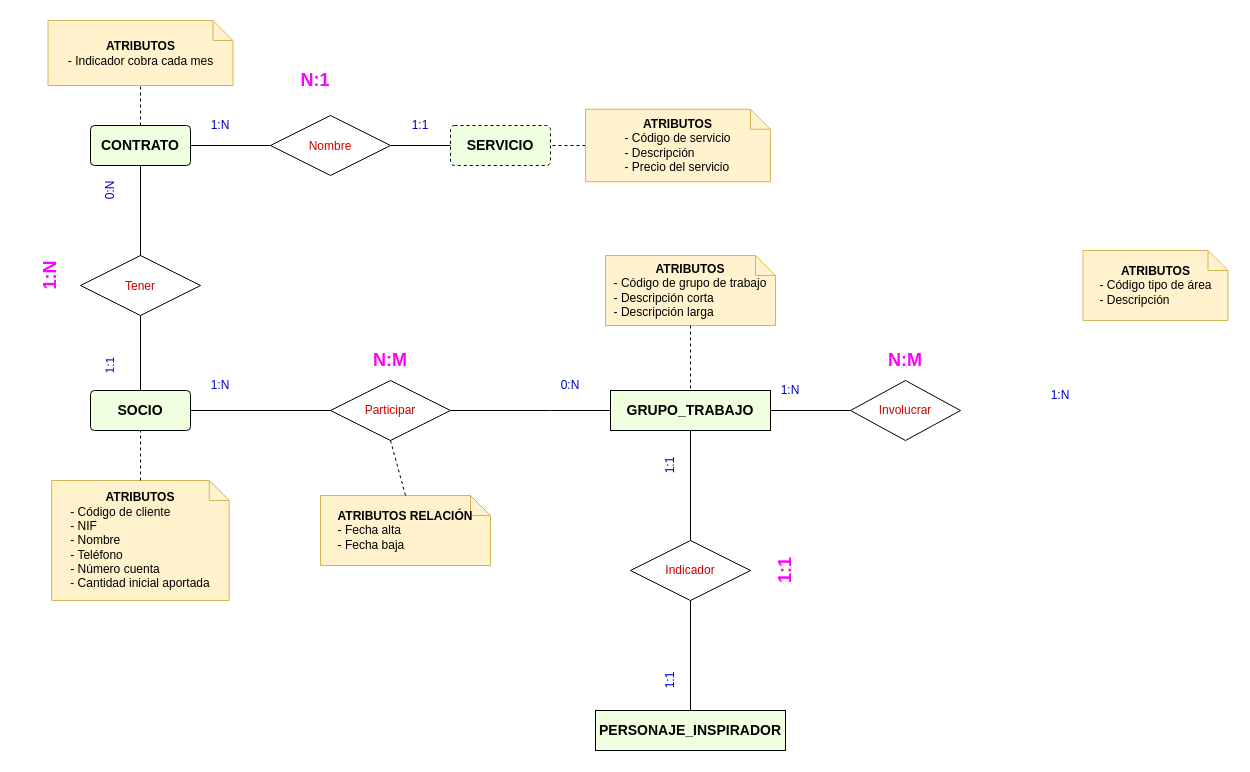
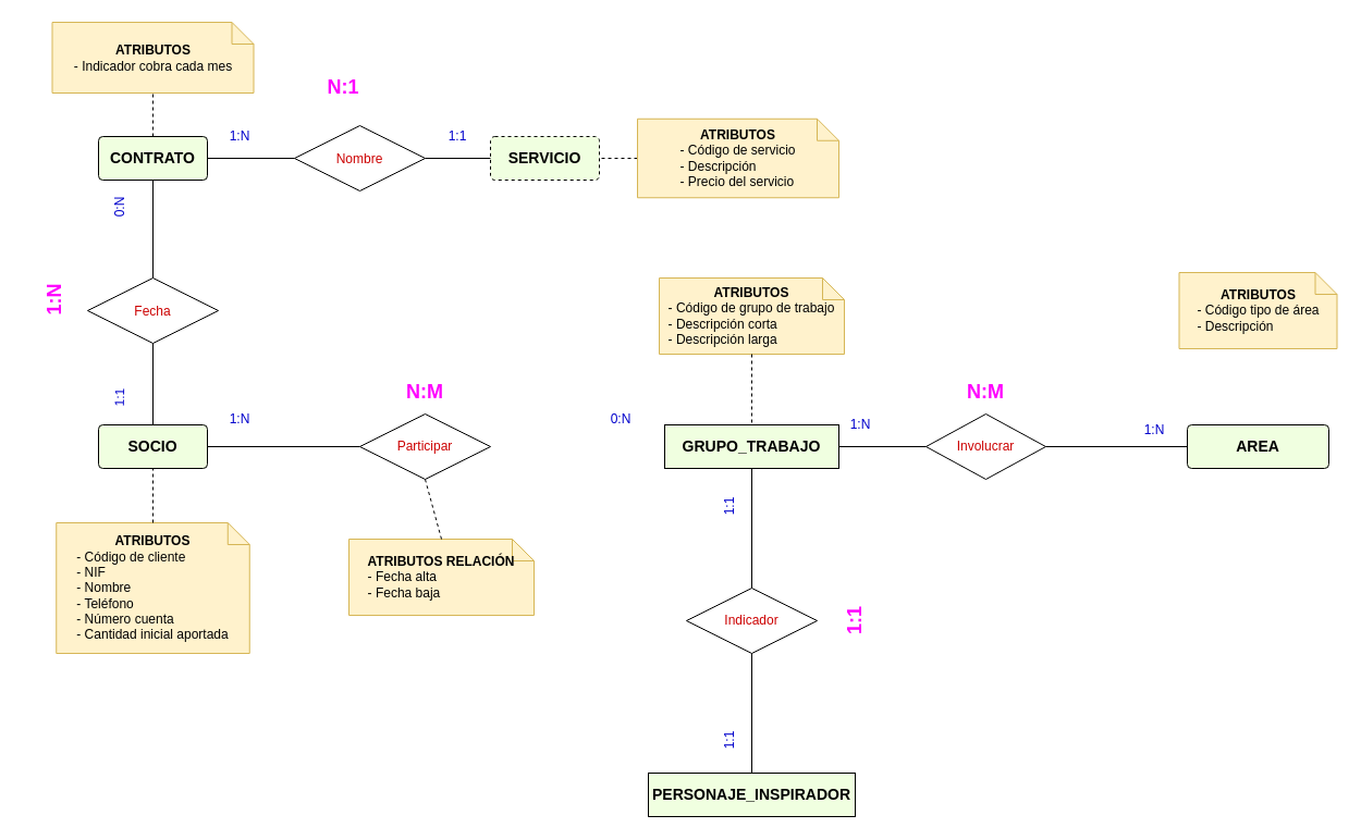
- <mxCell id="7" value="&lt;font style=&quot;font-size: 12px&quot; color=&quot;#cc0000&quot;&gt;Tener&lt;/font&gt;" style="shape=rhombus;perimeter=rhombusPerimeter;whiteSpace=wrap;html=1;align=center;fontSize=14;" parent="1" vertex="1"><mxGeometry x="80" y="255" width="120" height="60" as="geometry" /></mxCell>
+ <mxCell id="7" value="&lt;font style=&quot;font-size: 12px&quot; color=&quot;#cc0000&quot;&gt;Fecha&lt;/font&gt;" style="shape=rhombus;perimeter=rhombusPerimeter;whiteSpace=wrap;html=1;align=center;fontSize=14;" parent="1" vertex="1"><mxGeometry x="80" y="255" width="120" height="60" as="geometry" /></mxCell>
- <mxCell id="10" value="" style="endArrow=none;html=1;rounded=0;fontSize=12;fontColor=#CC0000;entryX=0;entryY=0.5;entryDx=0;entryDy=0;exitX=1;exitY=0.5;exitDx=0;exitDy=0;" parent="1" source="6" target="2" edge="1"><mxGeometry width="50" height="50" relative="1" as="geometry"><mxPoint x="470" y="500" as="sourcePoint" /><mxPoint x="520" y="450" as="targetPoint" /><Array as="points"><mxPoint x="550" y="410" /></Array></mxGeometry></mxCell>
+ <mxCell id="13" value="" style="endArrow=none;html=1;rounded=0;fontSize=12;fontColor=#CC0000;exitX=1;exitY=0.5;exitDx=0;exitDy=0;entryX=0;entryY=0.5;entryDx=0;entryDy=0;" parent="1" source="8" target="5" edge="1"><mxGeometry width="50" height="50" relative="1" as="geometry"><mxPoint x="1519" y="340" as="sourcePoint" /><mxPoint x="1569" y="290" as="targetPoint" /></mxGeometry></mxCell>
+ <mxCell id="5" value="&lt;b&gt;&lt;font style=&quot;font-size: 14px&quot;&gt;AREA&lt;/font&gt;&lt;/b&gt;" style="rounded=1;arcSize=10;whiteSpace=wrap;html=1;align=center;fillColor=#F0FFE0;" parent="1" vertex="1"><mxGeometry x="1090" y="390" width="130" height="40" as="geometry" /></mxCell>
